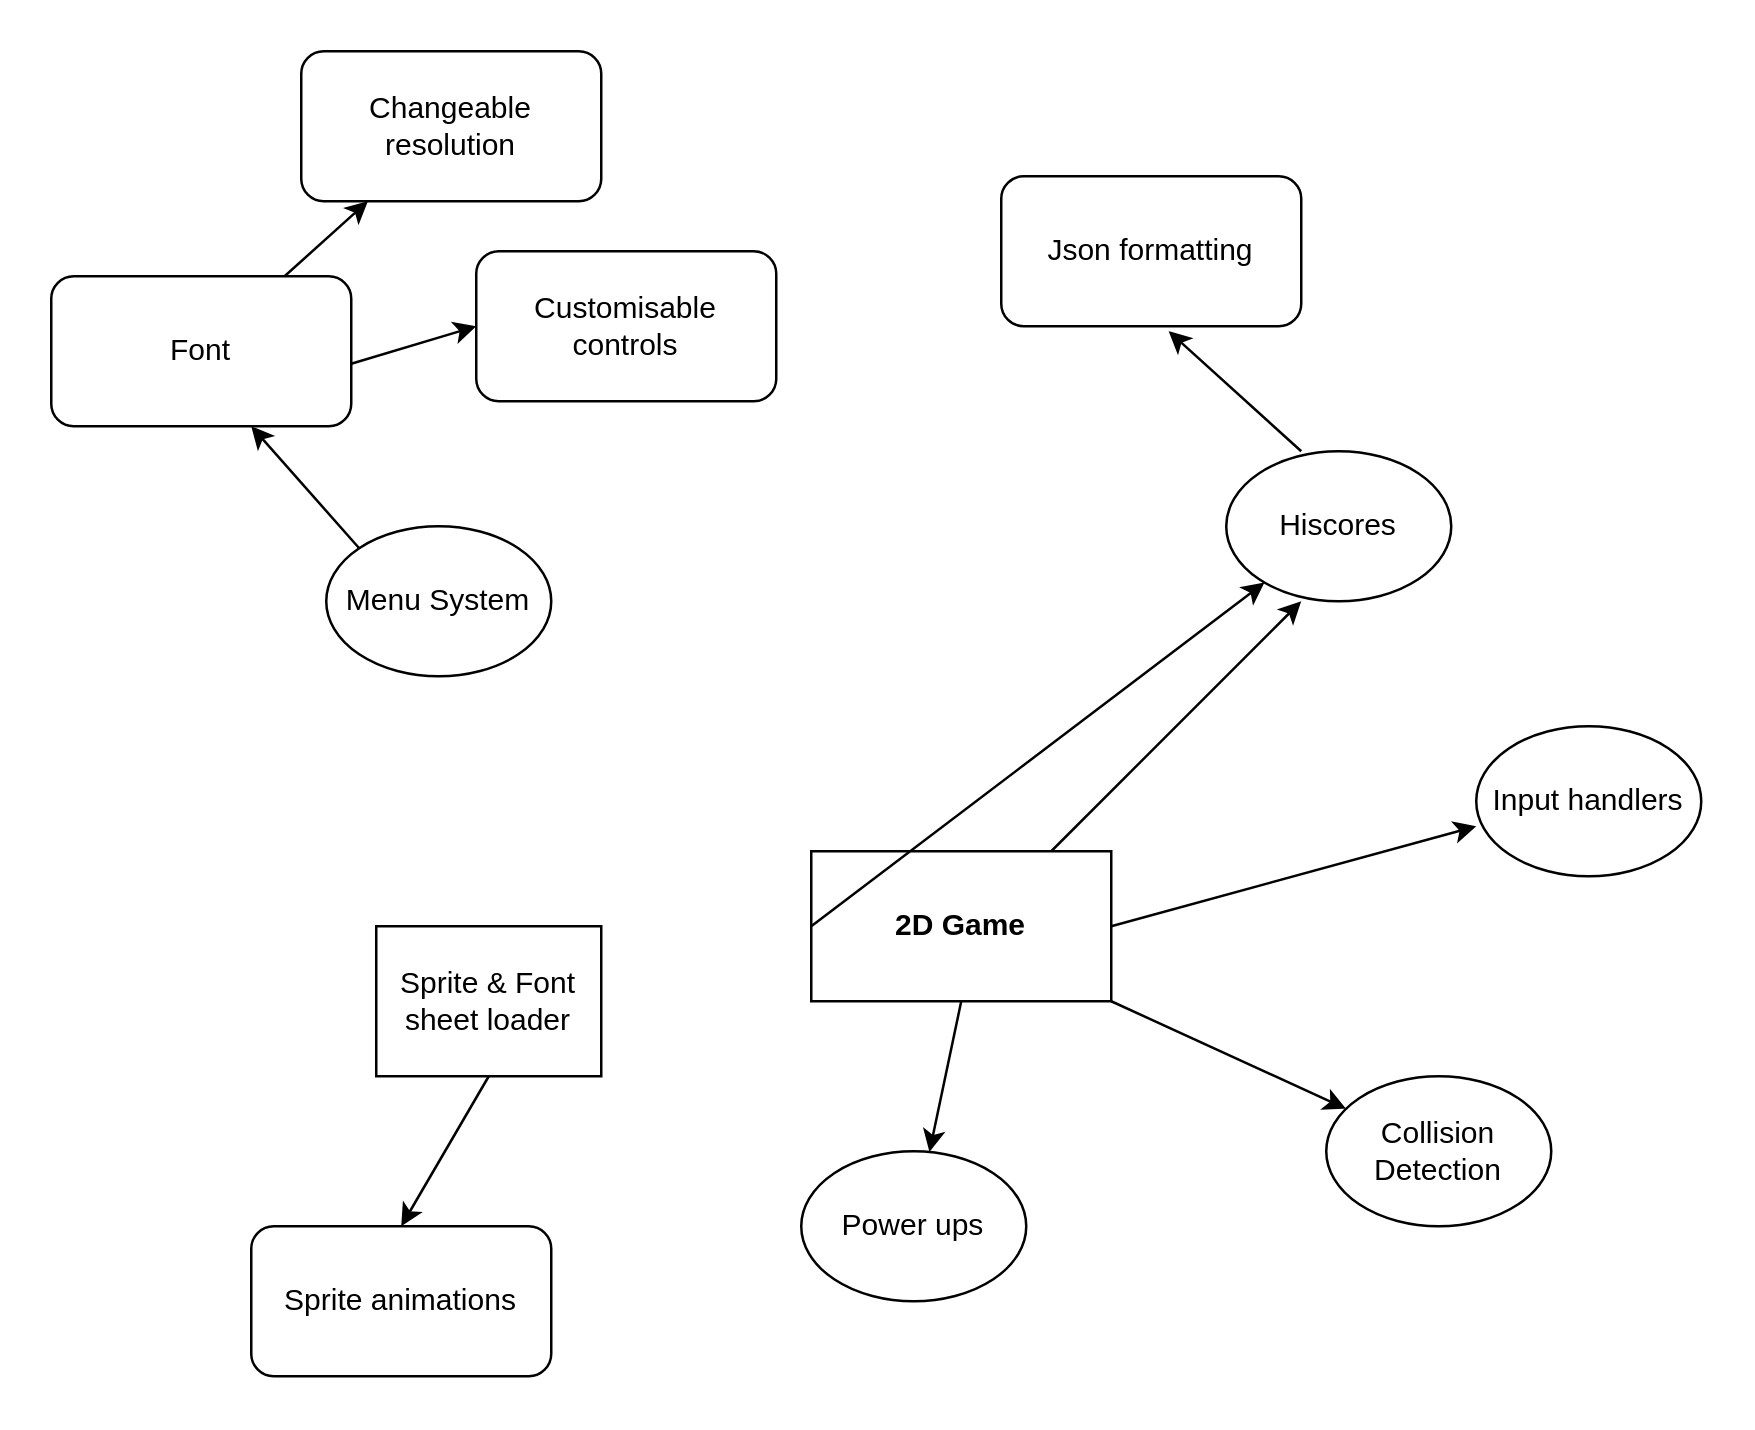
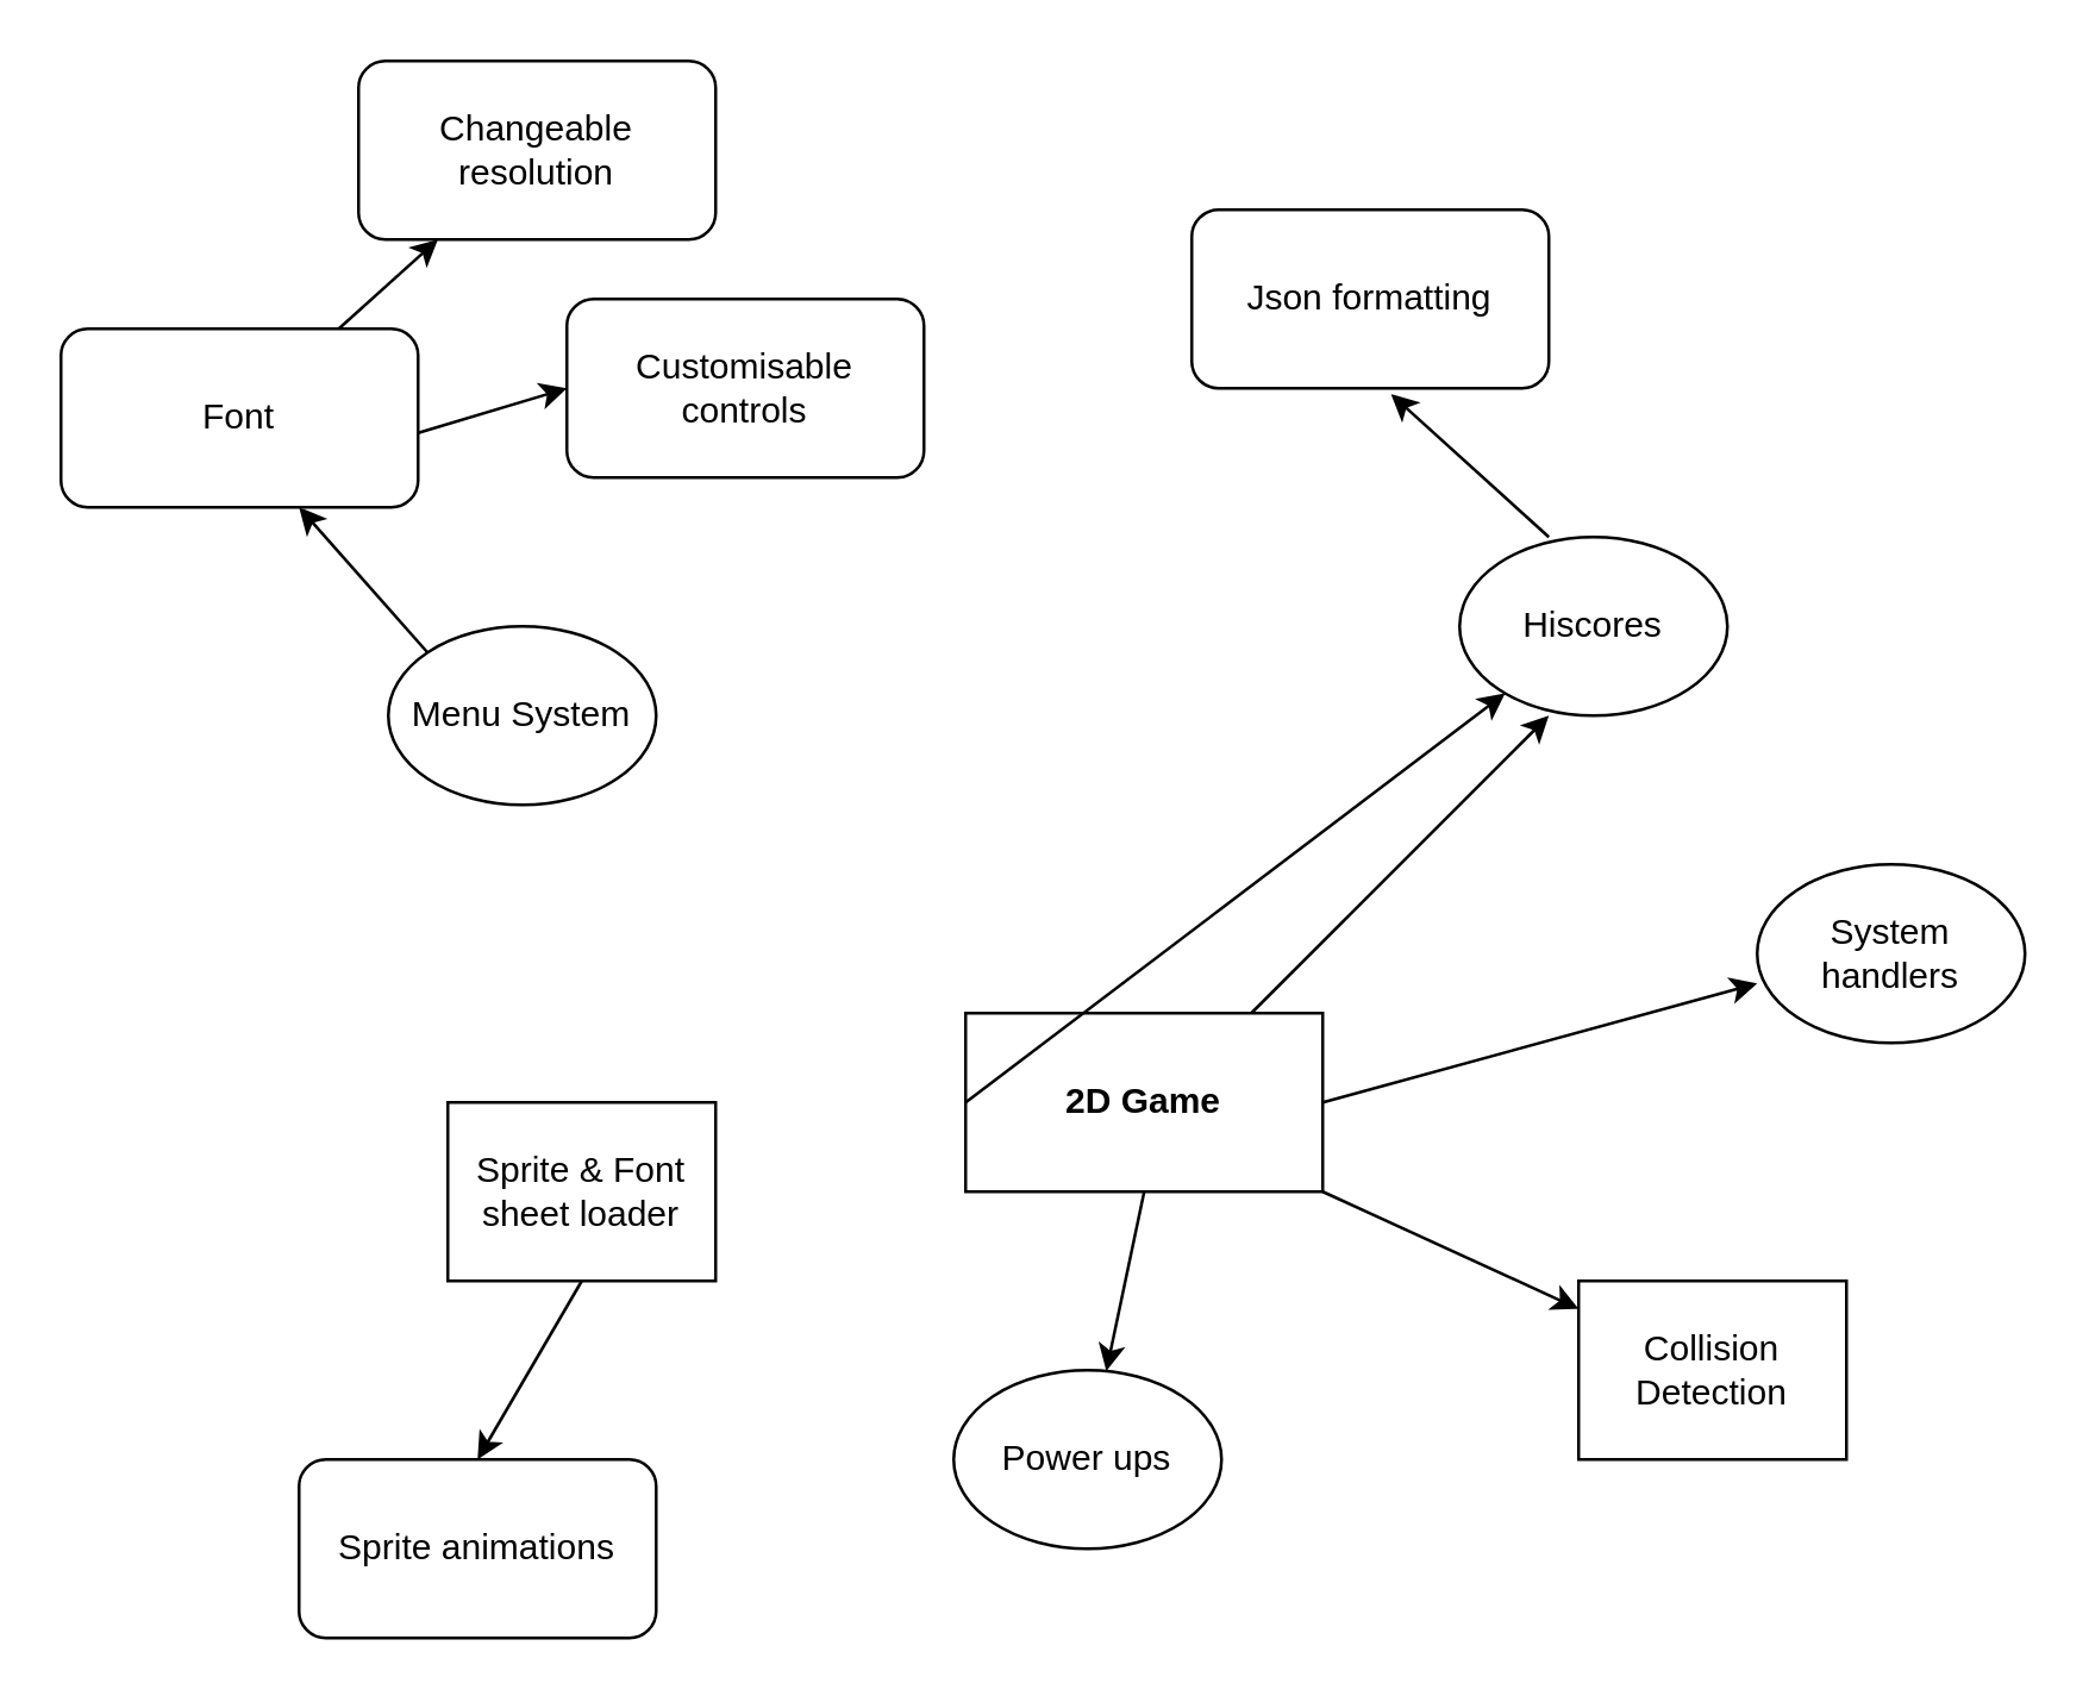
- <mxCell id="22" value="Input handlers" style="ellipse;whiteSpace=wrap;html=1;" vertex="1" parent="1"><mxGeometry x="590" y="290" width="90" height="60" as="geometry" /></mxCell>
+ <mxCell id="22" value="System handlers" style="ellipse;whiteSpace=wrap;html=1;" vertex="1" parent="1"><mxGeometry x="590" y="290" width="90" height="60" as="geometry" /></mxCell>
- <mxCell id="7" value="Collision Detection" style="ellipse;whiteSpace=wrap;html=1;" vertex="1" parent="1"><mxGeometry x="530" y="430" width="90" height="60" as="geometry" /></mxCell>
+ <mxCell id="7" value="Collision Detection" style="whiteSpace=wrap;html=1;rounded=0;" vertex="1" parent="1"><mxGeometry x="530" y="430" width="90" height="60" as="geometry" /></mxCell>
